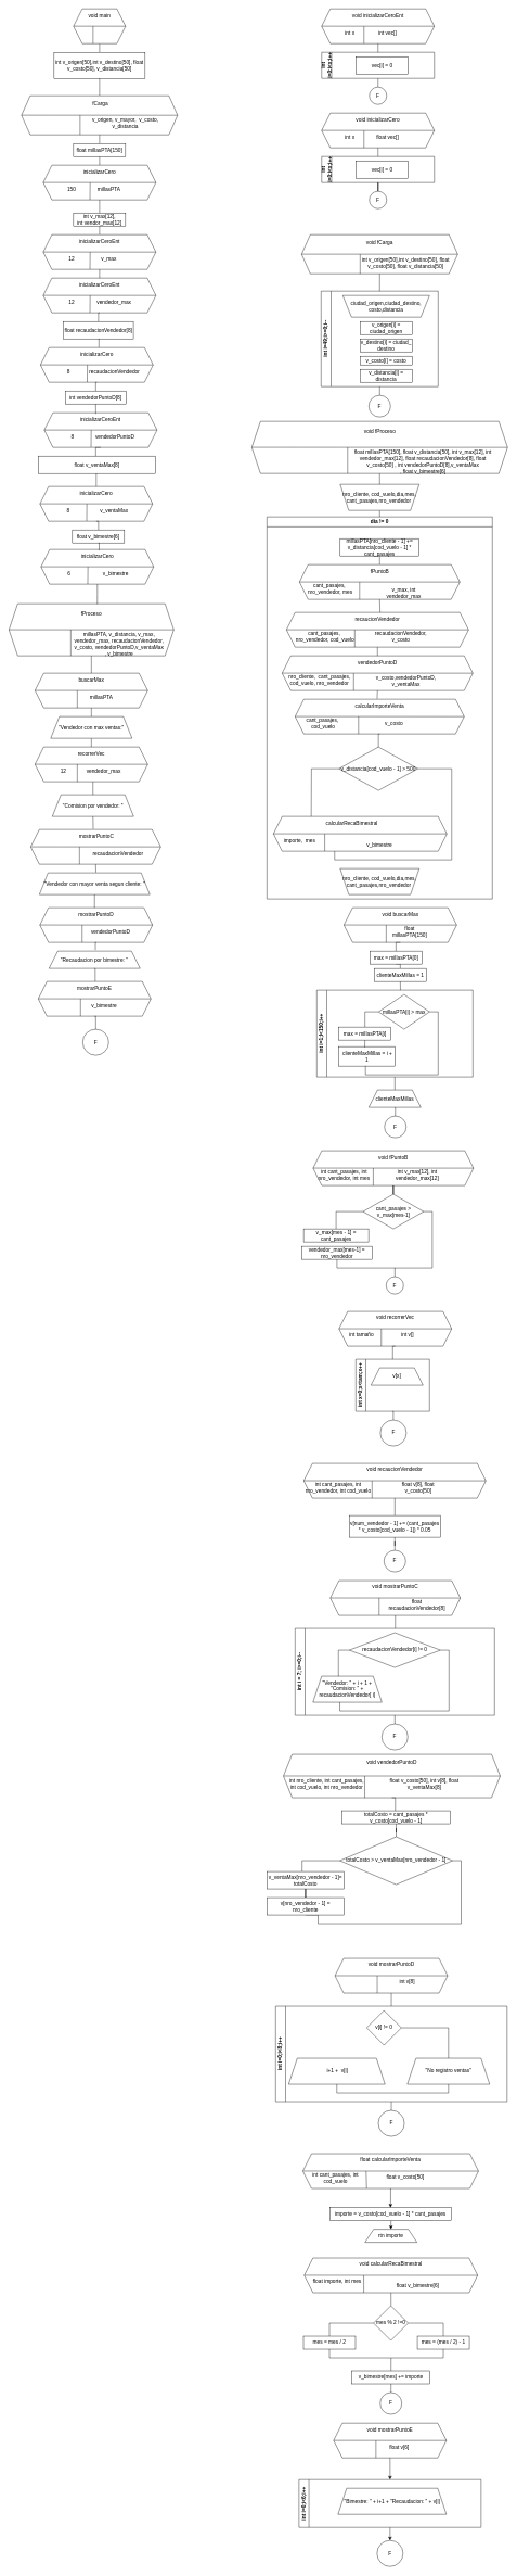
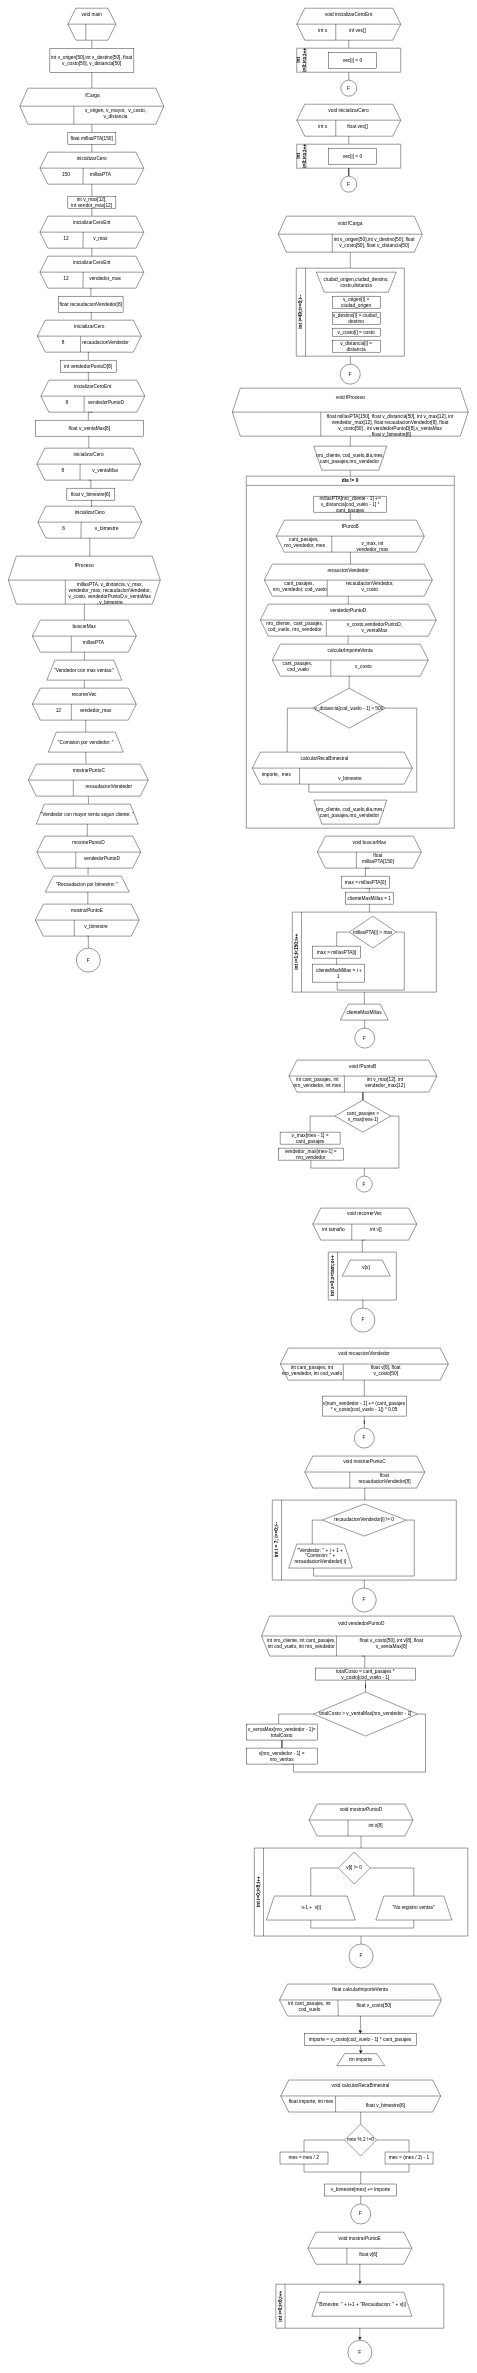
- <mxCell id="323" value="v[nro_vendedor - 1] = nro_cliente" style="whiteSpace=wrap;html=1;" parent="1" vertex="1"><mxGeometry x="615" y="4370" width="178.09" height="40" as="geometry" /></mxCell>
+ <mxCell id="323" value="v[nro_vendedor - 1] = nro_ventas" style="whiteSpace=wrap;html=1;" parent="1" vertex="1"><mxGeometry x="615" y="4370" width="178.09" height="40" as="geometry" /></mxCell>
+ <mxCell id="298" style="edgeStyle=orthogonalEdgeStyle;rounded=0;orthogonalLoop=1;jettySize=auto;html=1;exitX=0;exitY=0.5;exitDx=0;exitDy=0;endArrow=none;endFill=0;" parent="295" source="300" target="297" edge="1"><mxGeometry relative="1" as="geometry" /></mxCell>
